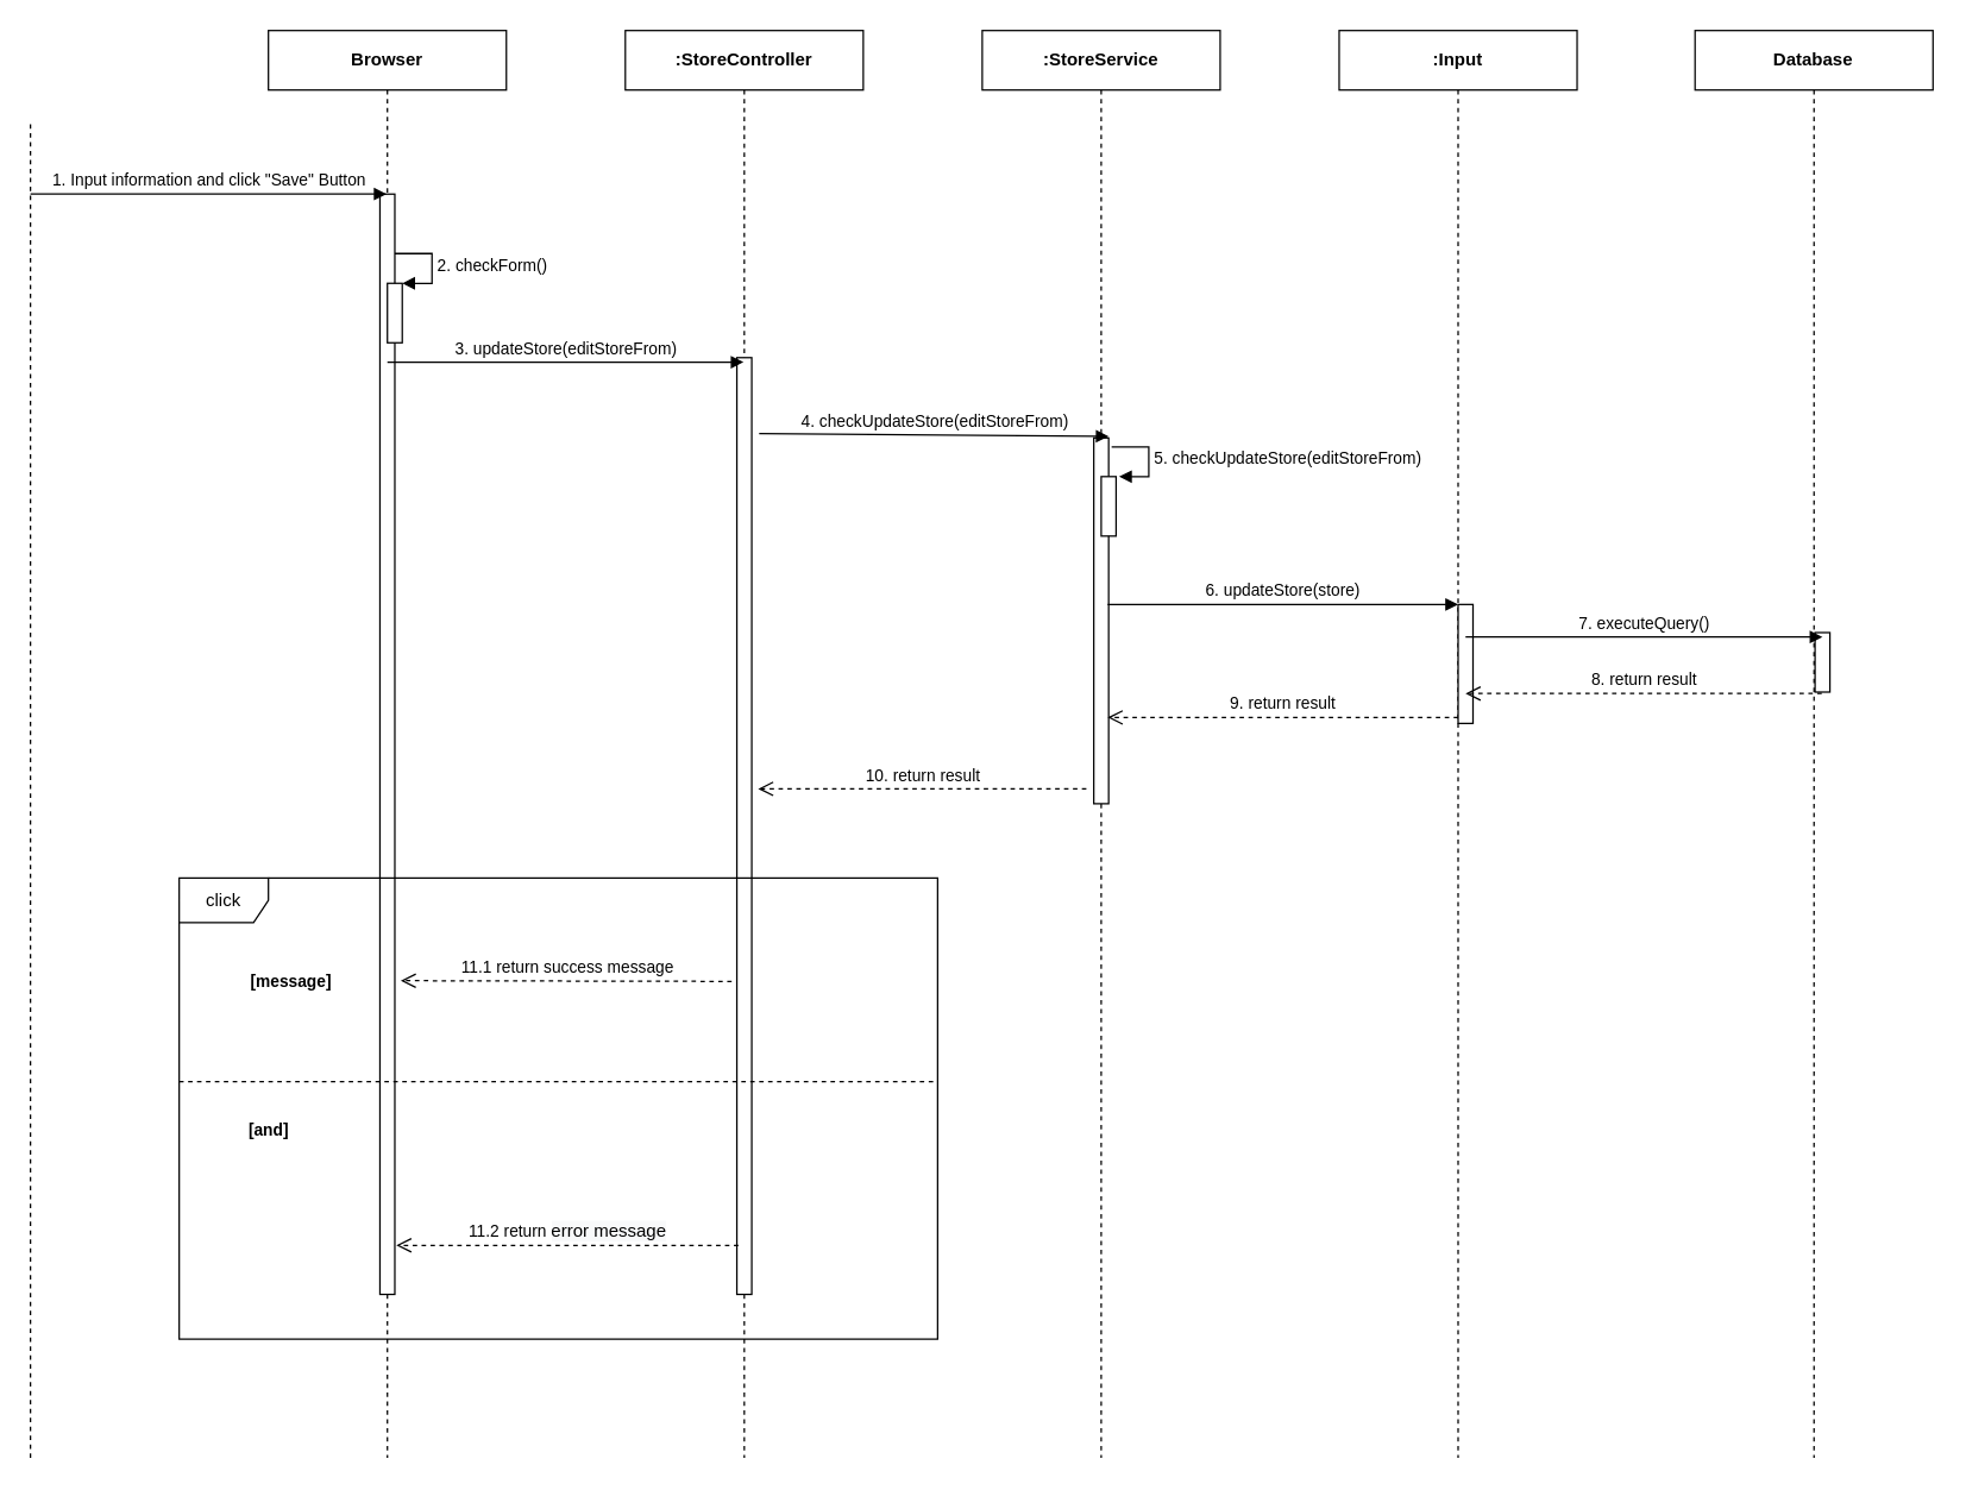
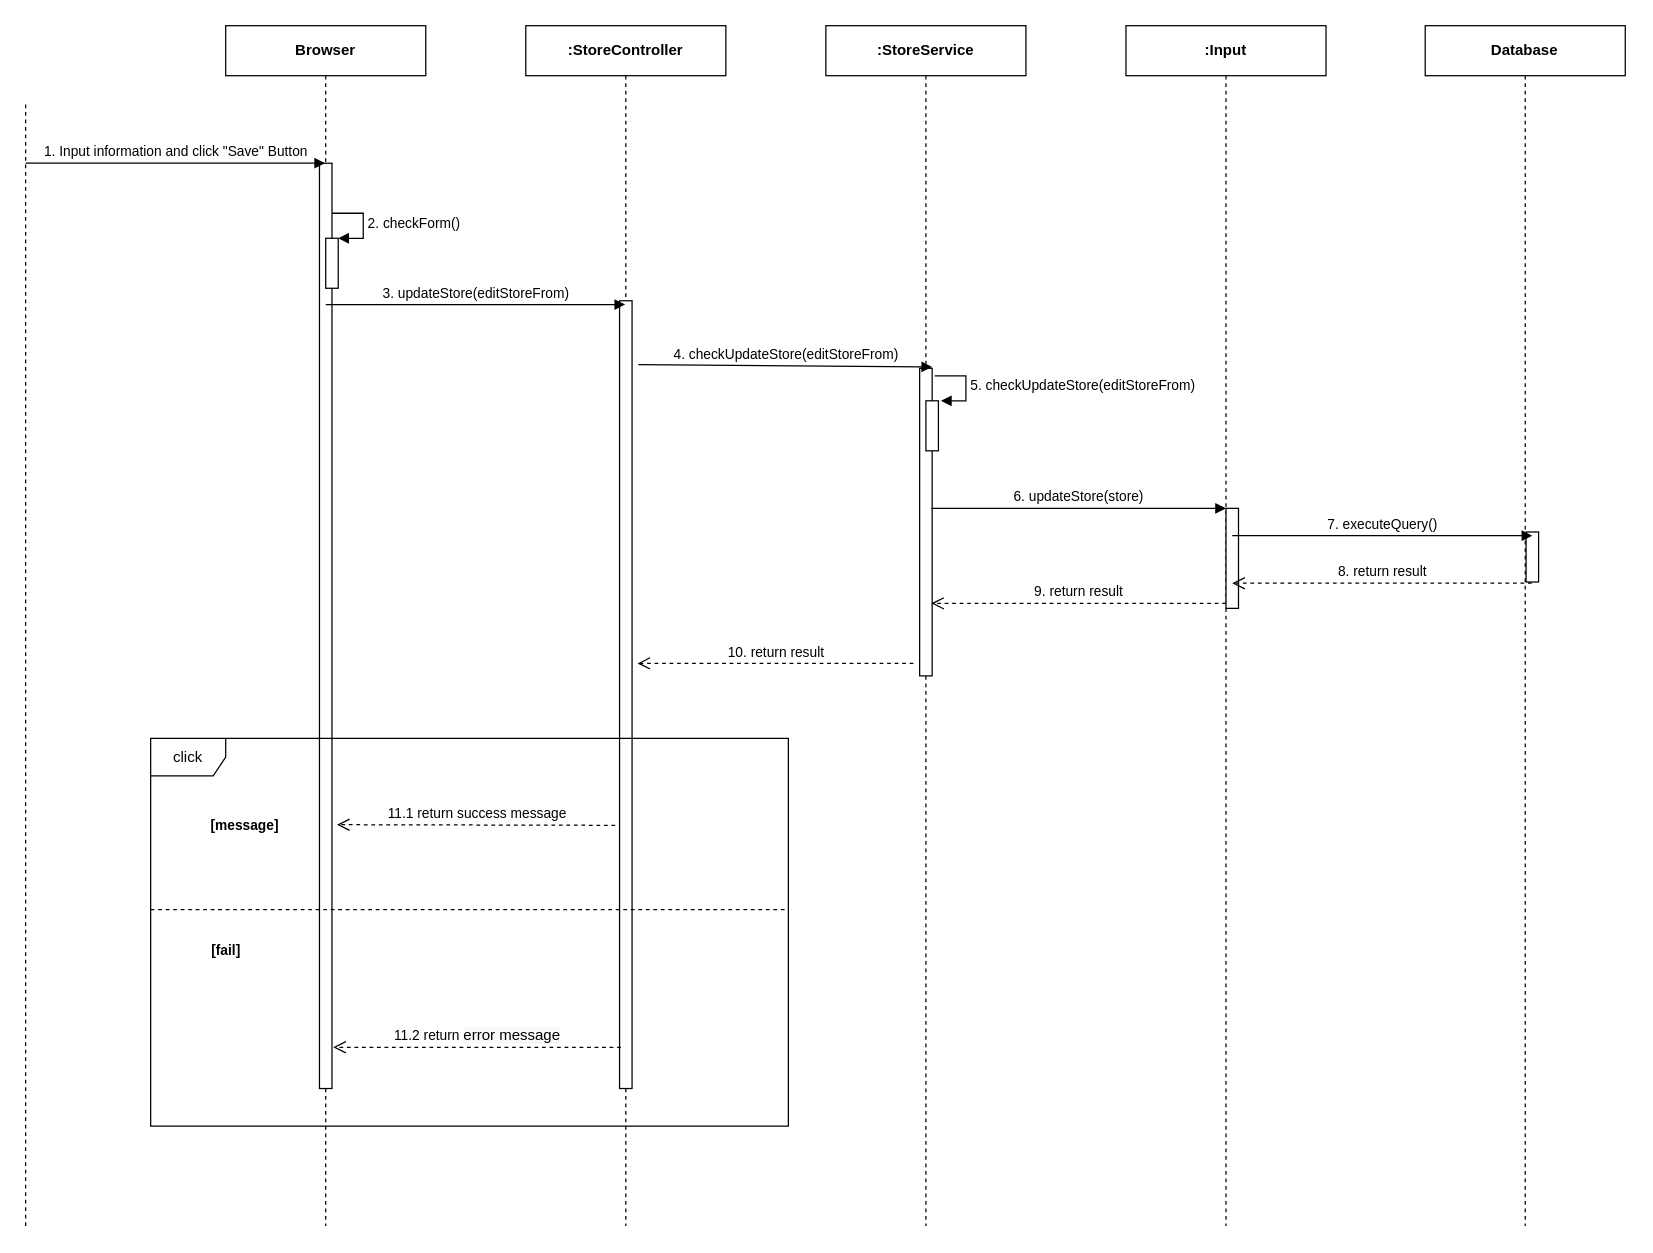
- <mxCell id="26" value="&lt;span style=&quot;font-size: 11px ; background-color: rgb(255 , 255 , 255)&quot;&gt;&lt;b&gt;[and]&lt;/b&gt;&lt;/span&gt;" style="text;html=1;align=center;verticalAlign=middle;resizable=0;points=[];autosize=1;" parent="1" vertex="1"><mxGeometry x="160" y="750" width="40" height="20" as="geometry" /></mxCell>
+ <mxCell id="26" value="&lt;span style=&quot;font-size: 11px ; background-color: rgb(255 , 255 , 255)&quot;&gt;&lt;b&gt;[fail]&lt;/b&gt;&lt;/span&gt;" style="text;html=1;align=center;verticalAlign=middle;resizable=0;points=[];autosize=1;" parent="1" vertex="1"><mxGeometry x="160" y="750" width="40" height="20" as="geometry" /></mxCell>
